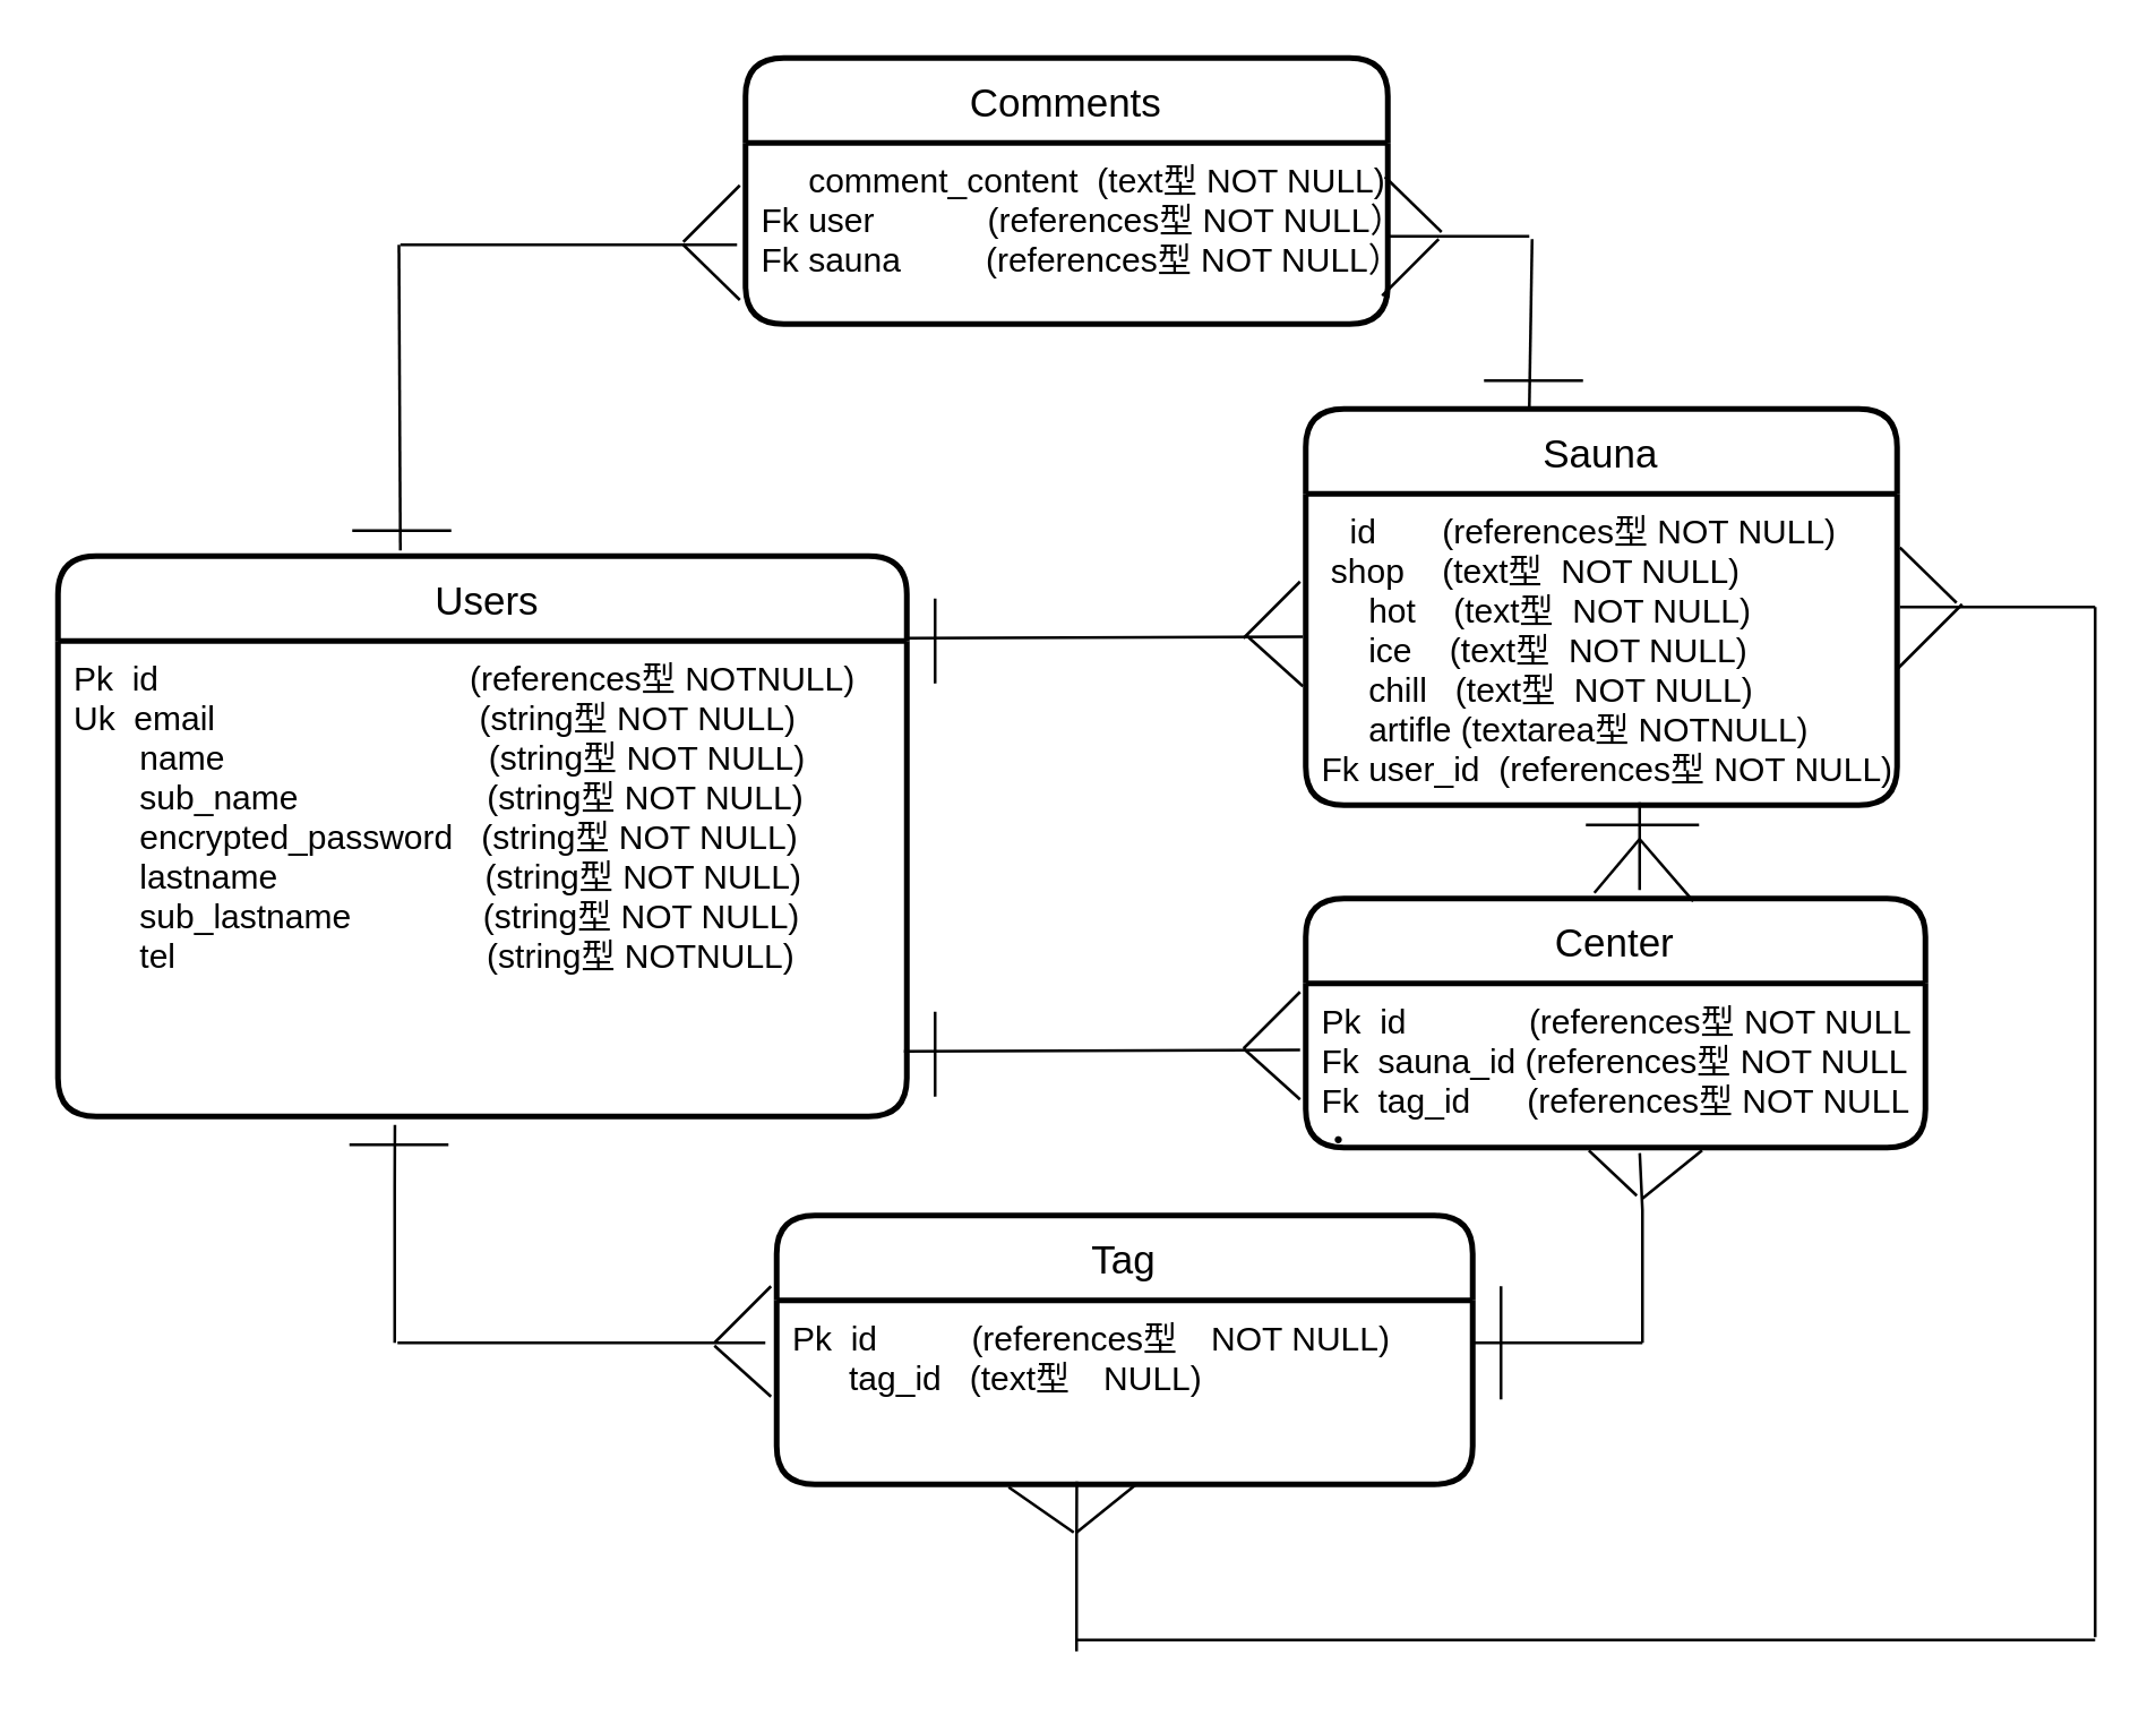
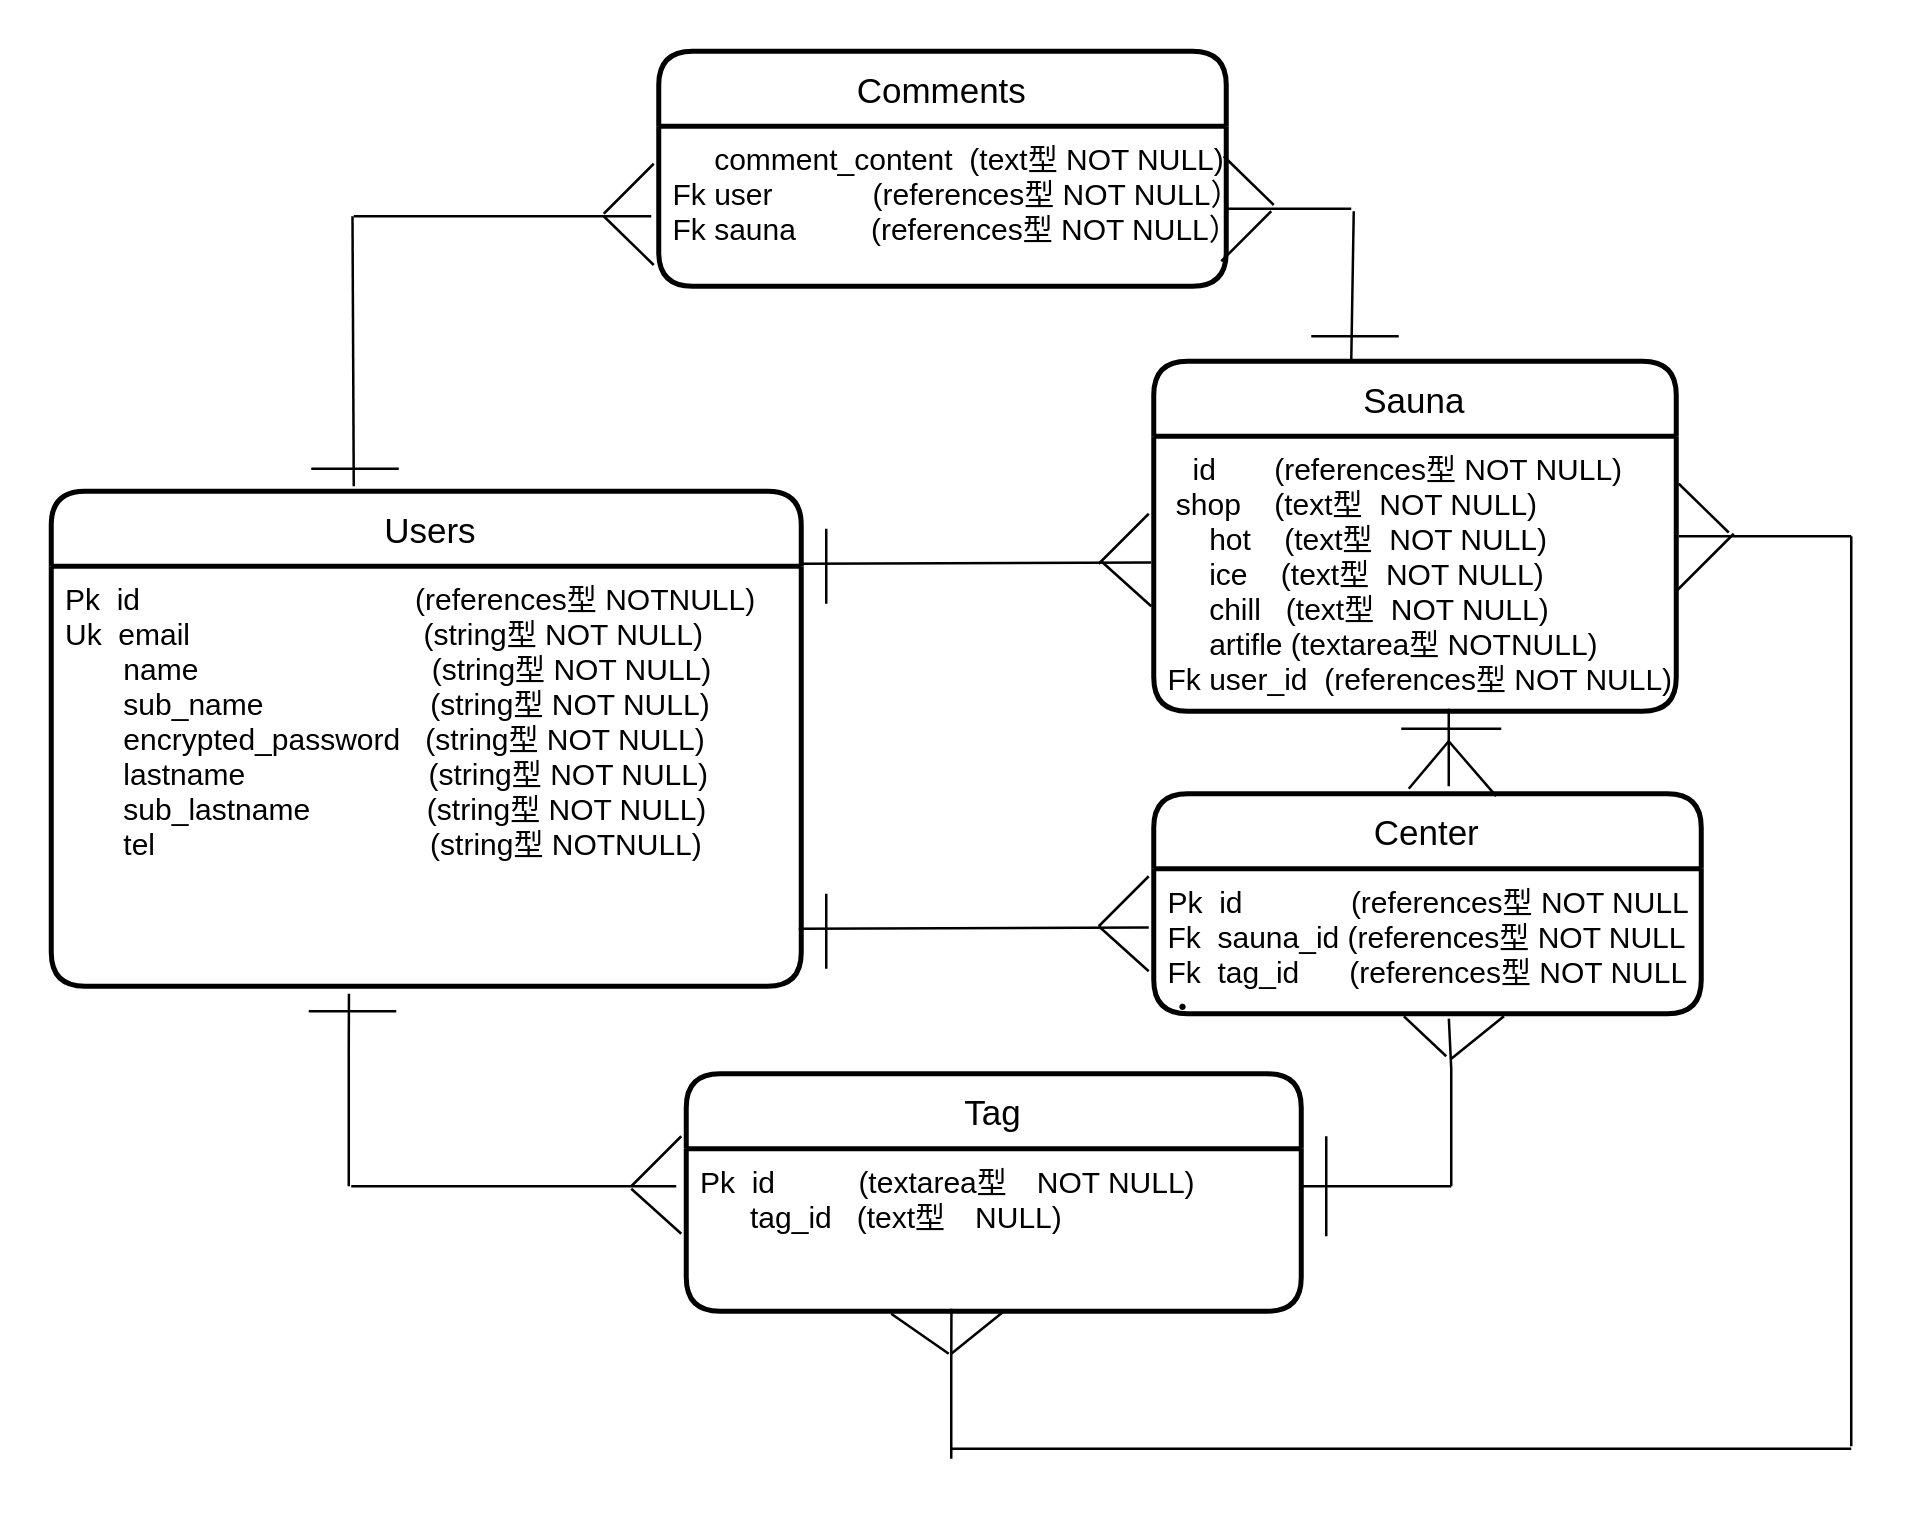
- <mxCell id="30" value="Pk  id          (references型　NOT NULL)&#10;      tag_id   (text型　NULL)" style="align=left;strokeColor=none;fillColor=none;spacingLeft=4;fontSize=12;verticalAlign=top;resizable=0;rotatable=0;part=1;" parent="29" vertex="1"><mxGeometry y="30" width="246" height="65" as="geometry" /></mxCell>
+ <mxCell id="30" value="Pk  id          (textarea型　NOT NULL)&#10;      tag_id   (text型　NULL)" style="align=left;strokeColor=none;fillColor=none;spacingLeft=4;fontSize=12;verticalAlign=top;resizable=0;rotatable=0;part=1;" parent="29" vertex="1"><mxGeometry y="30" width="246" height="65" as="geometry" /></mxCell>
